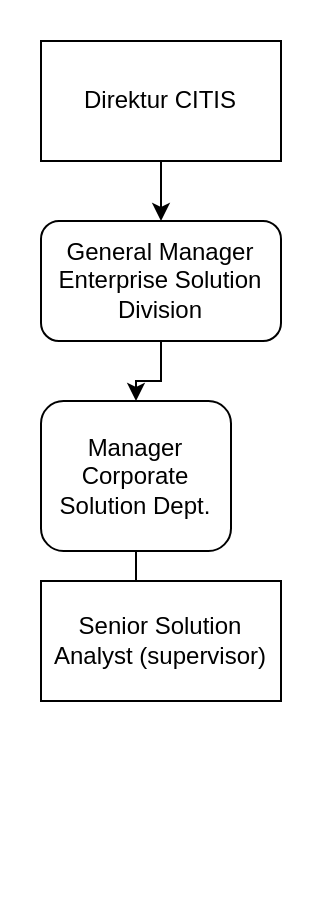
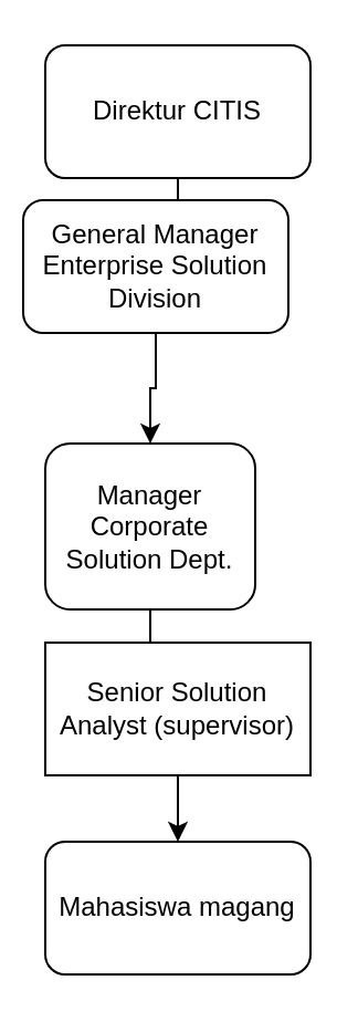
- <mxCell id="3" value="Direktur CITIS" style="whiteSpace=wrap;html=1;rounded=0;" vertex="1" parent="1"><mxGeometry x="20" y="20" width="120" height="60" as="geometry" /></mxCell>
+ <mxCell id="3" value="Direktur CITIS" style="rounded=1;whiteSpace=wrap;html=1;" vertex="1" parent="1"><mxGeometry x="20" y="20" width="120" height="60" as="geometry" /></mxCell>
- <mxCell id="5" value="General Manager Enterprise Solution Division" style="rounded=1;whiteSpace=wrap;html=1;" vertex="1" parent="1"><mxGeometry x="20" y="110" width="120" height="60" as="geometry" /></mxCell>
+ <mxCell id="5" value="General Manager Enterprise Solution Division" style="rounded=1;whiteSpace=wrap;html=1;" vertex="1" parent="1"><mxGeometry x="10" y="90" width="120" height="60" as="geometry" /></mxCell>
+ <mxCell id="8" value="" style="edgeStyle=orthogonalEdgeStyle;rounded=0;orthogonalLoop=1;jettySize=auto;html=1;" edge="1" parent="1" source="9" target="10"><mxGeometry relative="1" as="geometry" /></mxCell>
+ <mxCell id="10" value="Mahasiswa magang" style="whiteSpace=wrap;html=1;rounded=1;" vertex="1" parent="1"><mxGeometry x="20" y="380" width="120" height="60" as="geometry" /></mxCell>
